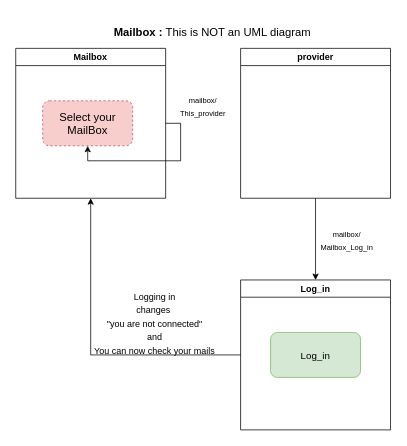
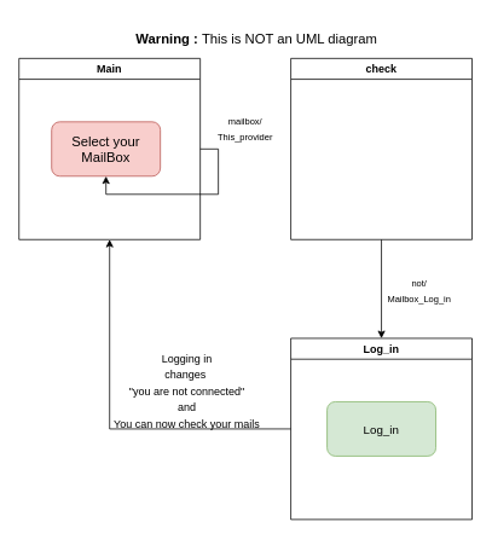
- <mxCell id="5" value="Mailbox : &lt;span style=&quot;font-weight: normal&quot;&gt;This is NOT an UML diagram&lt;/span&gt;" style="text;html=1;strokeColor=none;fillColor=none;align=center;verticalAlign=middle;whiteSpace=wrap;rounded=0;fontSize=15;fontStyle=1" vertex="1" parent="1"><mxGeometry x="85" y="20" width="395" height="44" as="geometry" /></mxCell>
+ <mxCell id="5" value="Warning : &lt;span style=&quot;font-weight: normal&quot;&gt;This is NOT an UML diagram&lt;/span&gt;" style="text;html=1;strokeColor=none;fillColor=none;align=center;verticalAlign=middle;whiteSpace=wrap;rounded=0;fontSize=15;fontStyle=1" vertex="1" parent="1"><mxGeometry x="85" y="20" width="395" height="44" as="geometry" /></mxCell>
- <mxCell id="3" value="Mailbox" style="swimlane;" vertex="1" parent="1"><mxGeometry x="20" y="64" width="200" height="200" as="geometry" /></mxCell>
+ <mxCell id="3" value="Main" style="swimlane;" vertex="1" parent="1"><mxGeometry x="20" y="64" width="200" height="200" as="geometry" /></mxCell>
- <mxCell id="10" value="provider" style="swimlane;startSize=23;" vertex="1" parent="1"><mxGeometry x="320" y="64" width="200" height="200" as="geometry" /></mxCell>
+ <mxCell id="10" value="check" style="swimlane;startSize=23;" vertex="1" parent="1"><mxGeometry x="320" y="64" width="200" height="200" as="geometry" /></mxCell>
- <mxCell id="4" value="Select your&lt;br&gt;MailBox" style="rounded=1;whiteSpace=wrap;html=1;fontSize=15;fillColor=#f8cecc;strokeColor=#b85450;dashed=1;" vertex="1" parent="3"><mxGeometry x="36" y="70" width="120" height="60" as="geometry" /></mxCell>
+ <mxCell id="4" value="Select your&lt;br&gt;MailBox" style="rounded=1;whiteSpace=wrap;html=1;fontSize=15;fillColor=#f8cecc;strokeColor=#b85450;" vertex="1" parent="3"><mxGeometry x="36" y="70" width="120" height="60" as="geometry" /></mxCell>
- <mxCell id="12" value="&lt;font style=&quot;font-size: 10px&quot;&gt;mailbox/&lt;br&gt;Mailbox_Log_in&lt;br&gt;&lt;/font&gt;" style="text;html=1;strokeColor=none;fillColor=none;align=center;verticalAlign=middle;whiteSpace=wrap;rounded=0;fontSize=15;" vertex="1" parent="1"><mxGeometry x="424" y="301" width="76" height="36" as="geometry" /></mxCell>
+ <mxCell id="12" value="&lt;font style=&quot;font-size: 10px&quot;&gt;not/&lt;br&gt;Mailbox_Log_in&lt;br&gt;&lt;/font&gt;" style="text;html=1;strokeColor=none;fillColor=none;align=center;verticalAlign=middle;whiteSpace=wrap;rounded=0;fontSize=15;" vertex="1" parent="1"><mxGeometry x="424" y="301" width="76" height="36" as="geometry" /></mxCell>
